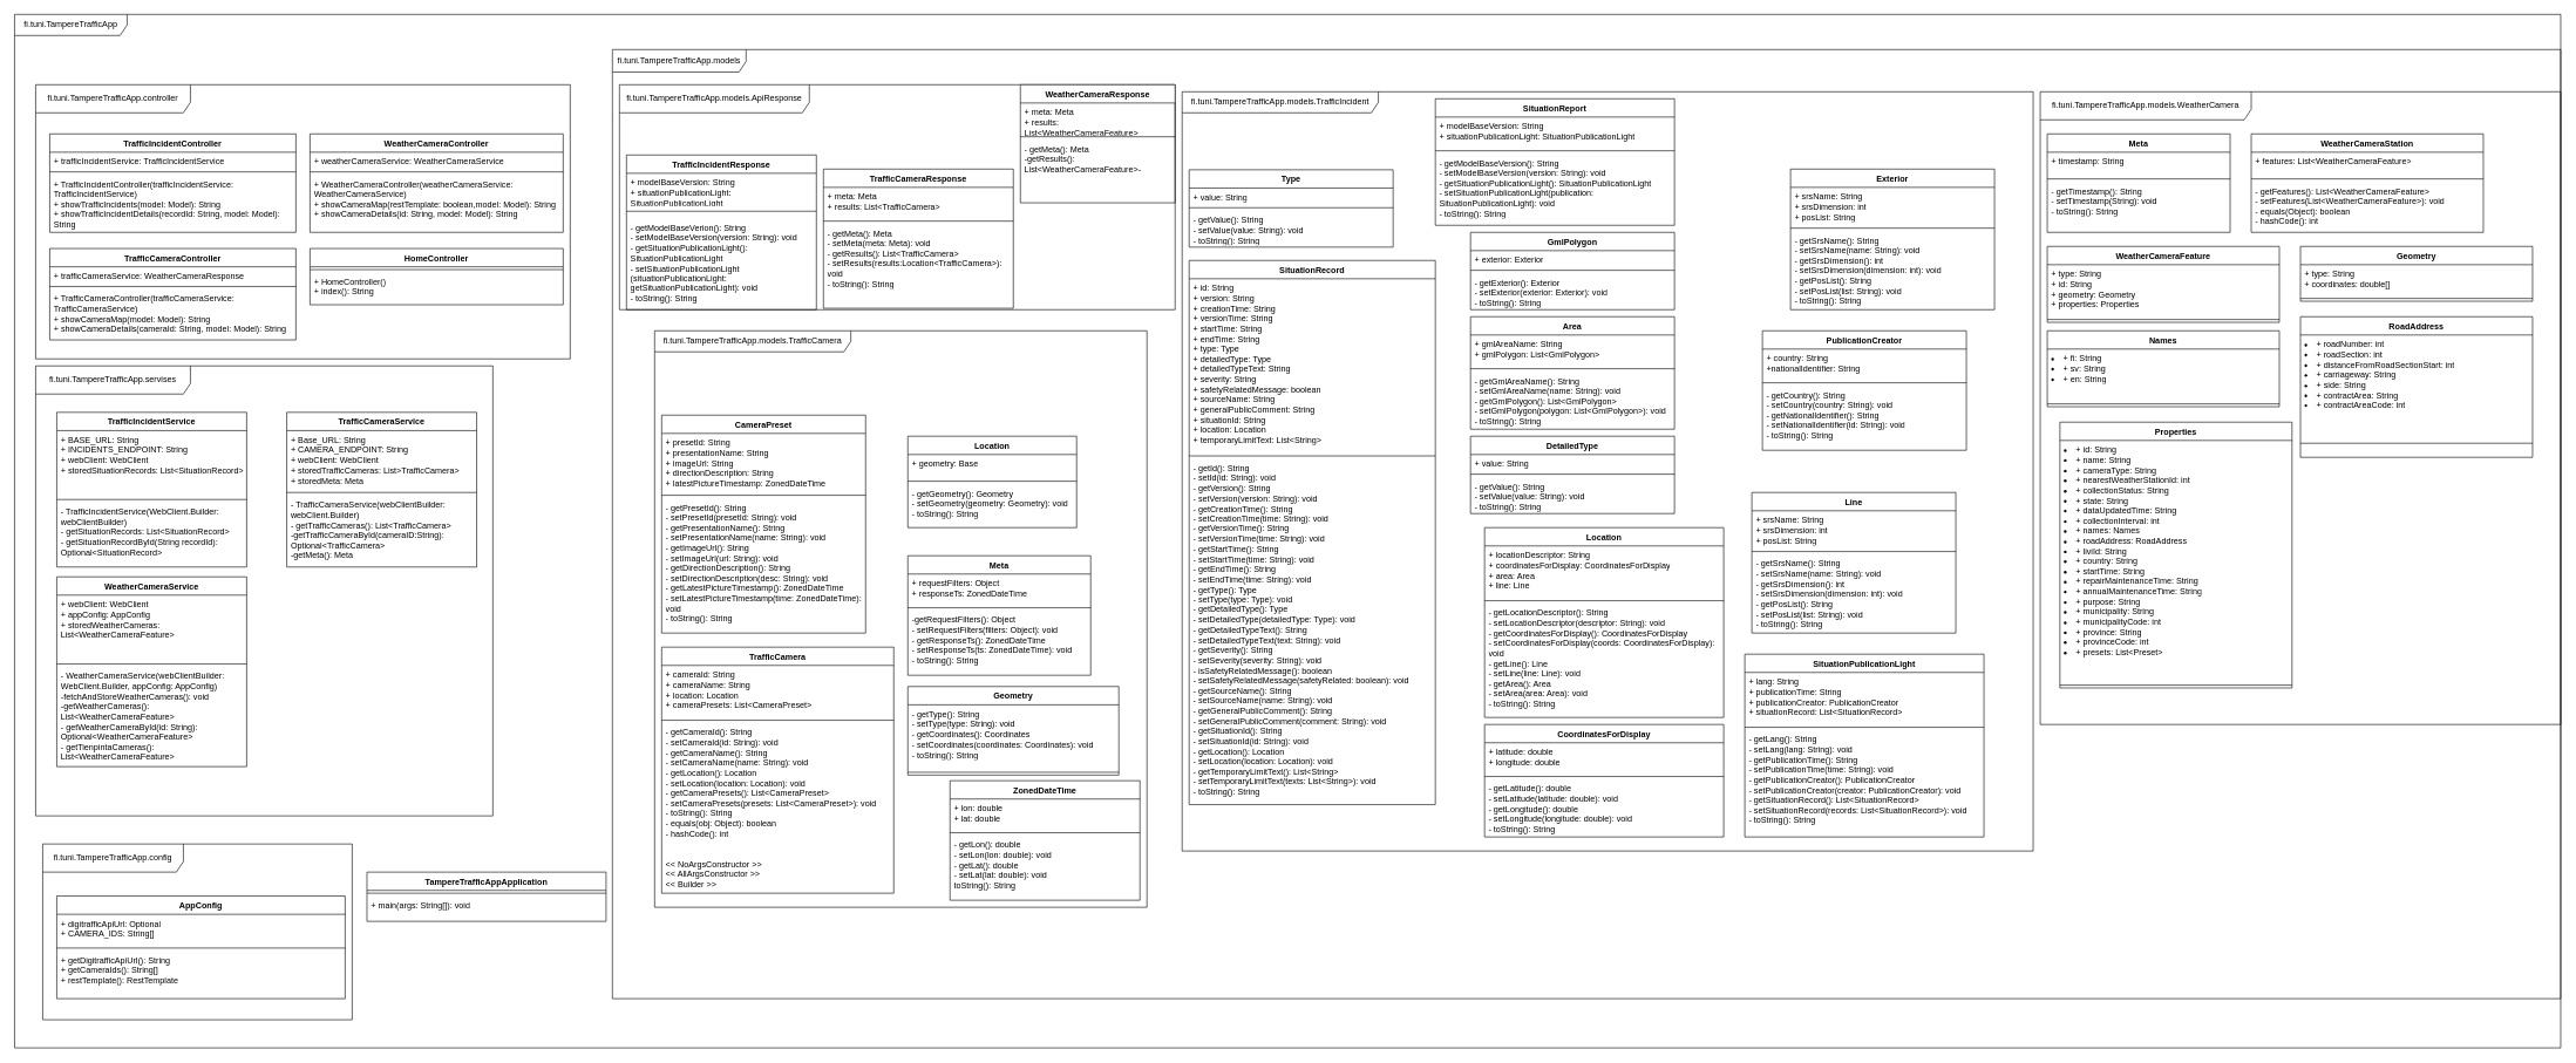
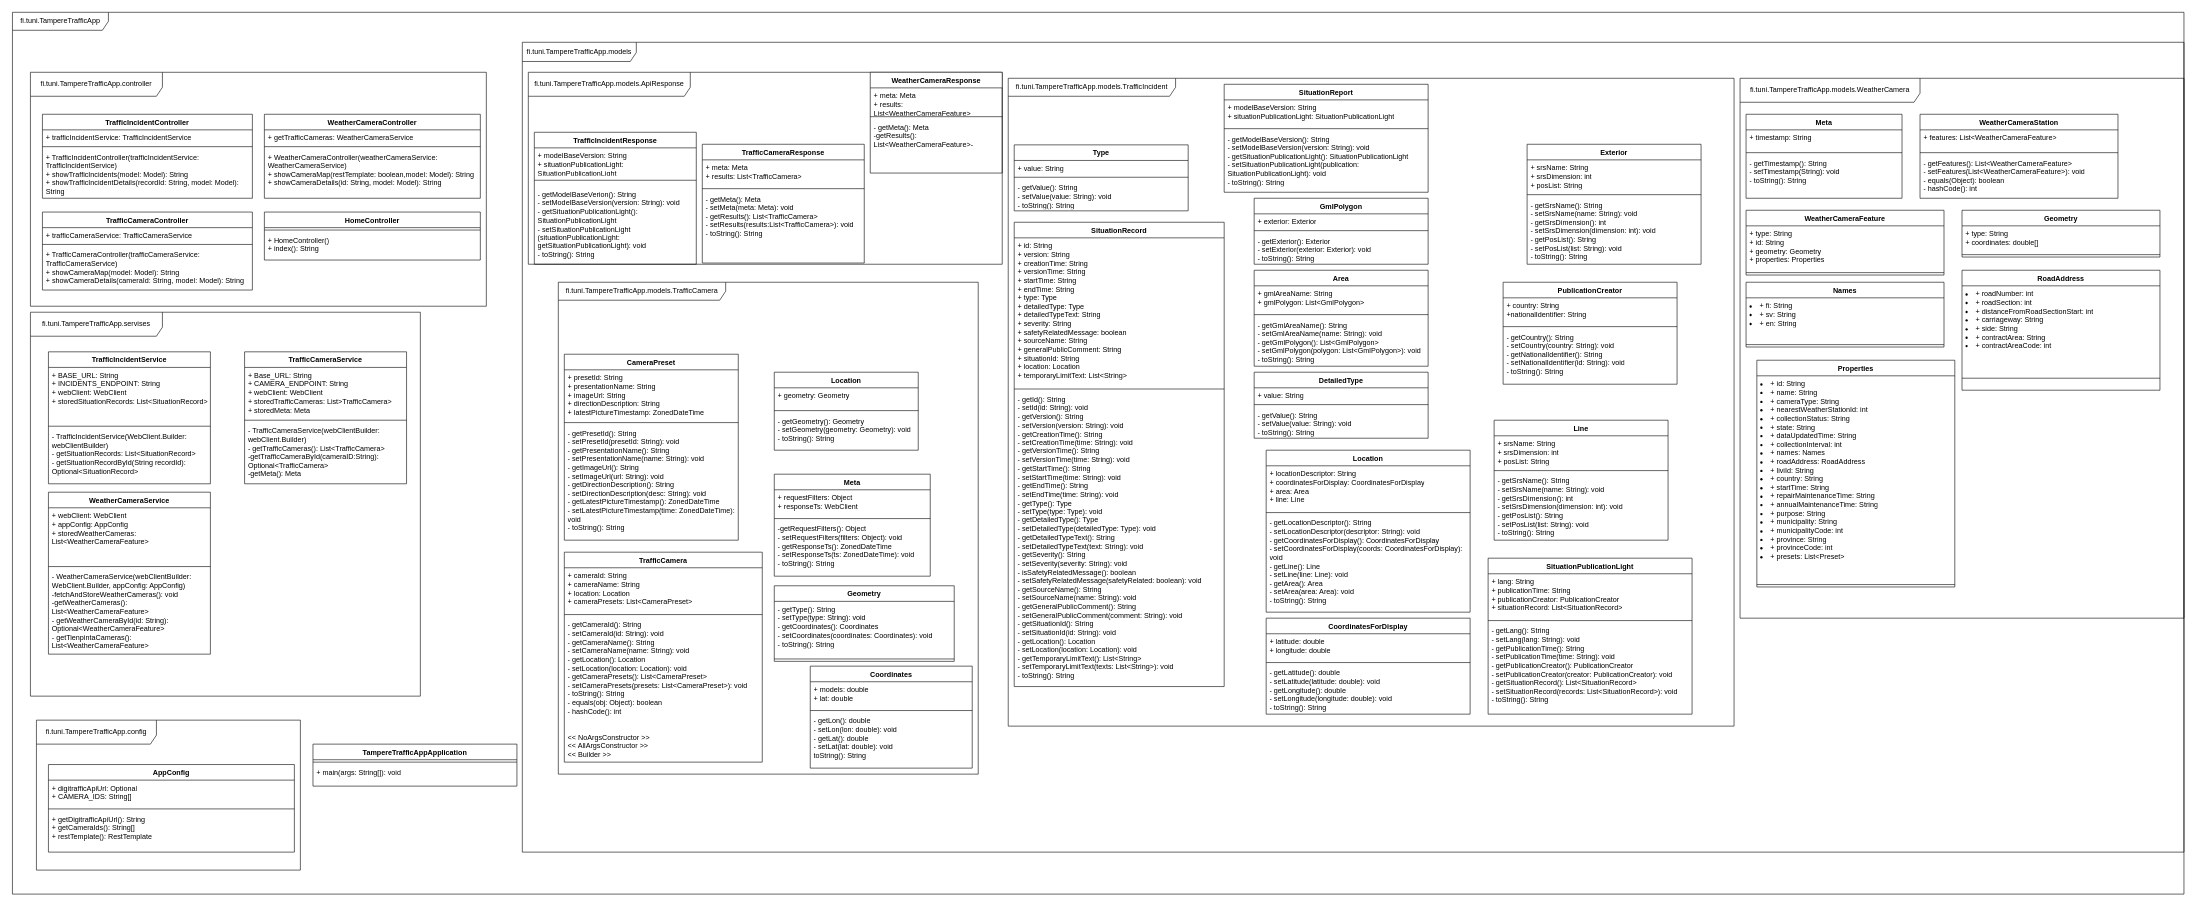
- <mxCell id="29" value="+&amp;nbsp;weatherCameraService: WeatherCameraService" style="text;strokeColor=none;fillColor=none;align=left;verticalAlign=top;spacingLeft=4;spacingRight=4;overflow=hidden;rotatable=0;points=[[0,0.5],[1,0.5]];portConstraint=eastwest;whiteSpace=wrap;html=1;" parent="28" vertex="1"><mxGeometry y="26" width="360" height="24" as="geometry" /></mxCell>
+ <mxCell id="29" value="+&amp;nbsp;getTrafficCameras: WeatherCameraService" style="text;strokeColor=none;fillColor=none;align=left;verticalAlign=top;spacingLeft=4;spacingRight=4;overflow=hidden;rotatable=0;points=[[0,0.5],[1,0.5]];portConstraint=eastwest;whiteSpace=wrap;html=1;" parent="28" vertex="1"><mxGeometry y="26" width="360" height="24" as="geometry" /></mxCell>
- <mxCell id="122" value="&lt;div&gt;- getMeta(): Meta&lt;/div&gt;&lt;div&gt;- setMeta(meta: Meta): void&lt;/div&gt;&lt;div&gt;- getResults(): List&amp;lt;TrafficCamera&amp;gt;&lt;/div&gt;&lt;div&gt;- setResults(results:Location&amp;lt;TrafficCamera&amp;gt;): void&lt;/div&gt;&lt;div&gt;- toString(): String&lt;/div&gt;" style="text;strokeColor=none;fillColor=none;align=left;verticalAlign=top;spacingLeft=4;spacingRight=4;overflow=hidden;rotatable=0;points=[[0,0.5],[1,0.5]];portConstraint=eastwest;whiteSpace=wrap;html=1;" parent="119" vertex="1"><mxGeometry y="78" width="270" height="120" as="geometry" /></mxCell>
+ <mxCell id="122" value="&lt;div&gt;- getMeta(): Meta&lt;/div&gt;&lt;div&gt;- setMeta(meta: Meta): void&lt;/div&gt;&lt;div&gt;- getResults(): List&amp;lt;TrafficCamera&amp;gt;&lt;/div&gt;&lt;div&gt;- setResults(results:List&amp;lt;TrafficCamera&amp;gt;): void&lt;/div&gt;&lt;div&gt;- toString(): String&lt;/div&gt;" style="text;strokeColor=none;fillColor=none;align=left;verticalAlign=top;spacingLeft=4;spacingRight=4;overflow=hidden;rotatable=0;points=[[0,0.5],[1,0.5]];portConstraint=eastwest;whiteSpace=wrap;html=1;" parent="119" vertex="1"><mxGeometry y="78" width="270" height="120" as="geometry" /></mxCell>
- <mxCell id="25" value="+ trafficCameraService: WeatherCameraResponse" style="text;strokeColor=none;fillColor=none;align=left;verticalAlign=top;spacingLeft=4;spacingRight=4;overflow=hidden;rotatable=0;points=[[0,0.5],[1,0.5]];portConstraint=eastwest;whiteSpace=wrap;html=1;" parent="24" vertex="1"><mxGeometry y="26" width="350" height="24" as="geometry" /></mxCell>
+ <mxCell id="25" value="+ trafficCameraService: TrafficCameraService" style="text;strokeColor=none;fillColor=none;align=left;verticalAlign=top;spacingLeft=4;spacingRight=4;overflow=hidden;rotatable=0;points=[[0,0.5],[1,0.5]];portConstraint=eastwest;whiteSpace=wrap;html=1;" parent="24" vertex="1"><mxGeometry y="26" width="350" height="24" as="geometry" /></mxCell>
- <mxCell id="107" value="+ geometry: Base" style="text;strokeColor=none;fillColor=none;align=left;verticalAlign=top;spacingLeft=4;spacingRight=4;overflow=hidden;rotatable=0;points=[[0,0.5],[1,0.5]];portConstraint=eastwest;whiteSpace=wrap;html=1;" parent="106" vertex="1"><mxGeometry y="26" width="240" height="34" as="geometry" /></mxCell>
+ <mxCell id="107" value="+ geometry: Geometry" style="text;strokeColor=none;fillColor=none;align=left;verticalAlign=top;spacingLeft=4;spacingRight=4;overflow=hidden;rotatable=0;points=[[0,0.5],[1,0.5]];portConstraint=eastwest;whiteSpace=wrap;html=1;" parent="106" vertex="1"><mxGeometry y="26" width="240" height="34" as="geometry" /></mxCell>
- <mxCell id="103" value="&lt;div&gt;+ &lt;span class=&quot;hljs-attr&quot;&gt;requestFilters&lt;/span&gt;: &lt;span class=&quot;hljs-title class_&quot;&gt;Object&lt;/span&gt;&lt;/div&gt;&lt;div&gt;&lt;span class=&quot;hljs-attr&quot;&gt;+ responseTs&lt;/span&gt;: &lt;span class=&quot;hljs-title class_&quot;&gt;ZonedDateTime&lt;/span&gt;&lt;/div&gt;" style="text;strokeColor=none;fillColor=none;align=left;verticalAlign=top;spacingLeft=4;spacingRight=4;overflow=hidden;rotatable=0;points=[[0,0.5],[1,0.5]];portConstraint=eastwest;whiteSpace=wrap;html=1;" parent="102" vertex="1"><mxGeometry y="26" width="260" height="44" as="geometry" /></mxCell>
+ <mxCell id="103" value="&lt;div&gt;+ &lt;span class=&quot;hljs-attr&quot;&gt;requestFilters&lt;/span&gt;: &lt;span class=&quot;hljs-title class_&quot;&gt;Object&lt;/span&gt;&lt;/div&gt;&lt;div&gt;&lt;span class=&quot;hljs-attr&quot;&gt;+ responseTs&lt;/span&gt;: &lt;span class=&quot;hljs-title class_&quot;&gt;WebClient&lt;/span&gt;&lt;/div&gt;" style="text;strokeColor=none;fillColor=none;align=left;verticalAlign=top;spacingLeft=4;spacingRight=4;overflow=hidden;rotatable=0;points=[[0,0.5],[1,0.5]];portConstraint=eastwest;whiteSpace=wrap;html=1;" parent="102" vertex="1"><mxGeometry y="26" width="260" height="44" as="geometry" /></mxCell>
- <mxCell id="110" value="ZonedDateTime" style="swimlane;fontStyle=1;align=center;verticalAlign=top;childLayout=stackLayout;horizontal=1;startSize=26;horizontalStack=0;resizeParent=1;resizeParentMax=0;resizeLast=0;collapsible=1;marginBottom=0;whiteSpace=wrap;html=1;" parent="90" vertex="1"><mxGeometry x="420" y="640" width="270" height="170" as="geometry" /></mxCell>
+ <mxCell id="110" value="Coordinates" style="swimlane;fontStyle=1;align=center;verticalAlign=top;childLayout=stackLayout;horizontal=1;startSize=26;horizontalStack=0;resizeParent=1;resizeParentMax=0;resizeLast=0;collapsible=1;marginBottom=0;whiteSpace=wrap;html=1;" parent="90" vertex="1"><mxGeometry x="420" y="640" width="270" height="170" as="geometry" /></mxCell>
- <mxCell id="111" value="&lt;div&gt;+ lon: &lt;span class=&quot;hljs-keyword&quot;&gt;double&lt;/span&gt;&lt;br&gt;&lt;/div&gt;&lt;div&gt;+ lat: &lt;span class=&quot;hljs-keyword&quot;&gt;double&lt;/span&gt; &lt;br&gt;&lt;/div&gt;" style="text;strokeColor=none;fillColor=none;align=left;verticalAlign=top;spacingLeft=4;spacingRight=4;overflow=hidden;rotatable=0;points=[[0,0.5],[1,0.5]];portConstraint=eastwest;whiteSpace=wrap;html=1;" parent="110" vertex="1"><mxGeometry y="26" width="270" height="44" as="geometry" /></mxCell>
+ <mxCell id="111" value="&lt;div&gt;+ models: &lt;span class=&quot;hljs-keyword&quot;&gt;double&lt;/span&gt;&lt;br&gt;&lt;/div&gt;&lt;div&gt;+ lat: &lt;span class=&quot;hljs-keyword&quot;&gt;double&lt;/span&gt; &lt;br&gt;&lt;/div&gt;" style="text;strokeColor=none;fillColor=none;align=left;verticalAlign=top;spacingLeft=4;spacingRight=4;overflow=hidden;rotatable=0;points=[[0,0.5],[1,0.5]];portConstraint=eastwest;whiteSpace=wrap;html=1;" parent="110" vertex="1"><mxGeometry y="26" width="270" height="44" as="geometry" /></mxCell>
